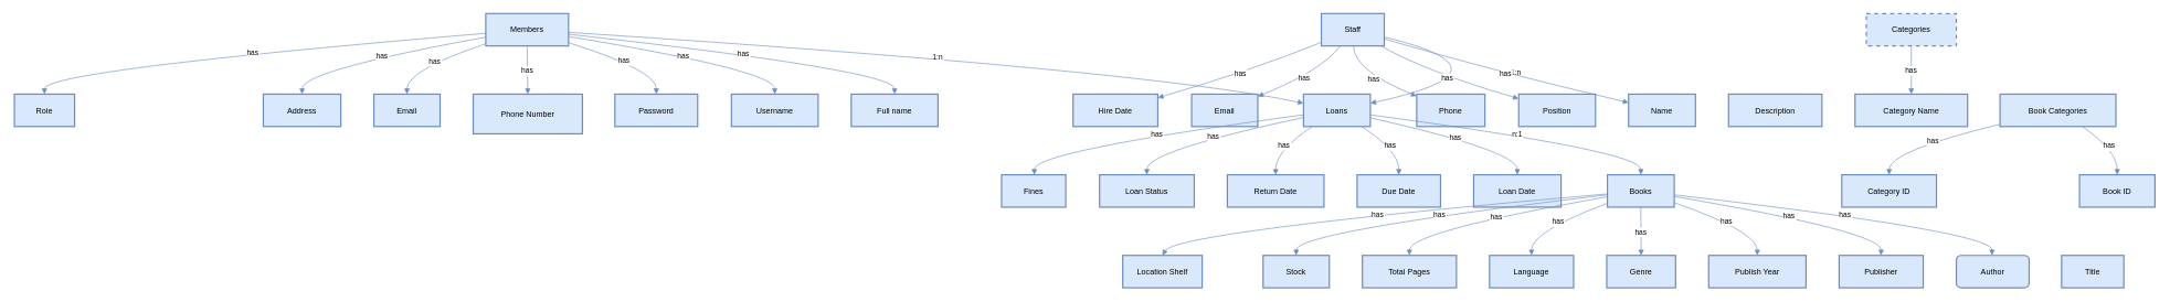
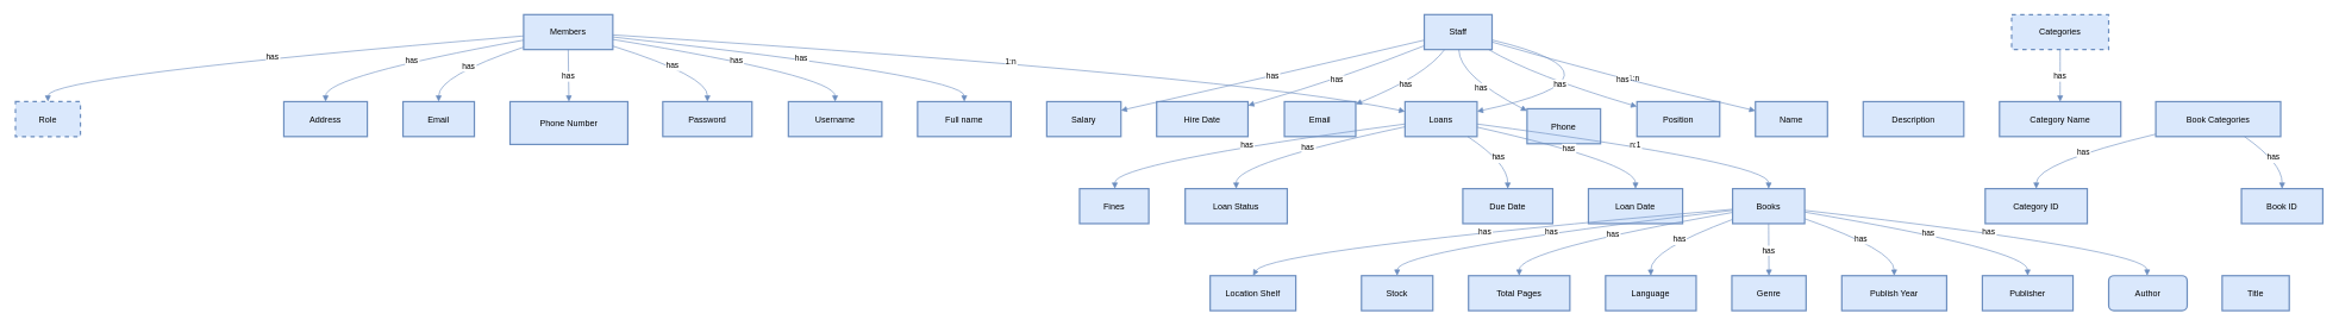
+ <mxCell id="67" value="has" style="curved=1;startArrow=none;endArrow=block;exitX=0;exitY=0.73;entryX=1;entryY=0.25;rounded=0;fillColor=#dae8fc;strokeColor=#6c8ebf;" edge="1" parent="1" source="26" target="32"><mxGeometry relative="1" as="geometry"><Array as="points"><mxPoint x="1781" y="106" /></Array></mxGeometry></mxCell>
- <mxCell id="10" value="Role" style="whiteSpace=wrap;strokeWidth=2;fillColor=#dae8fc;strokeColor=#6c8ebf;" vertex="1" parent="1"><mxGeometry x="20" y="142" width="91" height="49" as="geometry" /></mxCell>
+ <mxCell id="10" value="Role" style="whiteSpace=wrap;strokeWidth=2;fillColor=#dae8fc;strokeColor=#6c8ebf;dashed=1;" vertex="1" parent="1"><mxGeometry x="20" y="142" width="91" height="49" as="geometry" /></mxCell>
+ <mxCell id="32" value="Salary" style="whiteSpace=wrap;strokeWidth=2;fillColor=#dae8fc;strokeColor=#6c8ebf;" vertex="1" parent="1"><mxGeometry x="1465" y="142" width="104" height="49" as="geometry" /></mxCell>
- <mxCell id="29" value="Phone" style="whiteSpace=wrap;strokeWidth=2;fillColor=#dae8fc;strokeColor=#6c8ebf;" vertex="1" parent="1"><mxGeometry x="2138" y="142" width="103" height="49" as="geometry" /></mxCell>
+ <mxCell id="29" value="Phone" style="whiteSpace=wrap;strokeWidth=2;fillColor=#dae8fc;strokeColor=#6c8ebf;" vertex="1" parent="1"><mxGeometry x="2138" y="152" width="103" height="49" as="geometry" /></mxCell>
- <mxCell id="50" value="has" style="curved=1;startArrow=none;endArrow=block;exitX=0.13;exitY=1;entryX=0.5;entryY=0;rounded=0;fillColor=#dae8fc;strokeColor=#6c8ebf;" edge="1" parent="1" source="3" target="14"><mxGeometry relative="1" as="geometry"><Array as="points"><mxPoint x="1925" y="228" /></Array></mxGeometry></mxCell>
- <mxCell id="14" value="Return Date" style="whiteSpace=wrap;strokeWidth=2;fillColor=#dae8fc;strokeColor=#6c8ebf;" vertex="1" parent="1"><mxGeometry x="1852" y="264" width="146" height="49" as="geometry" /></mxCell>
